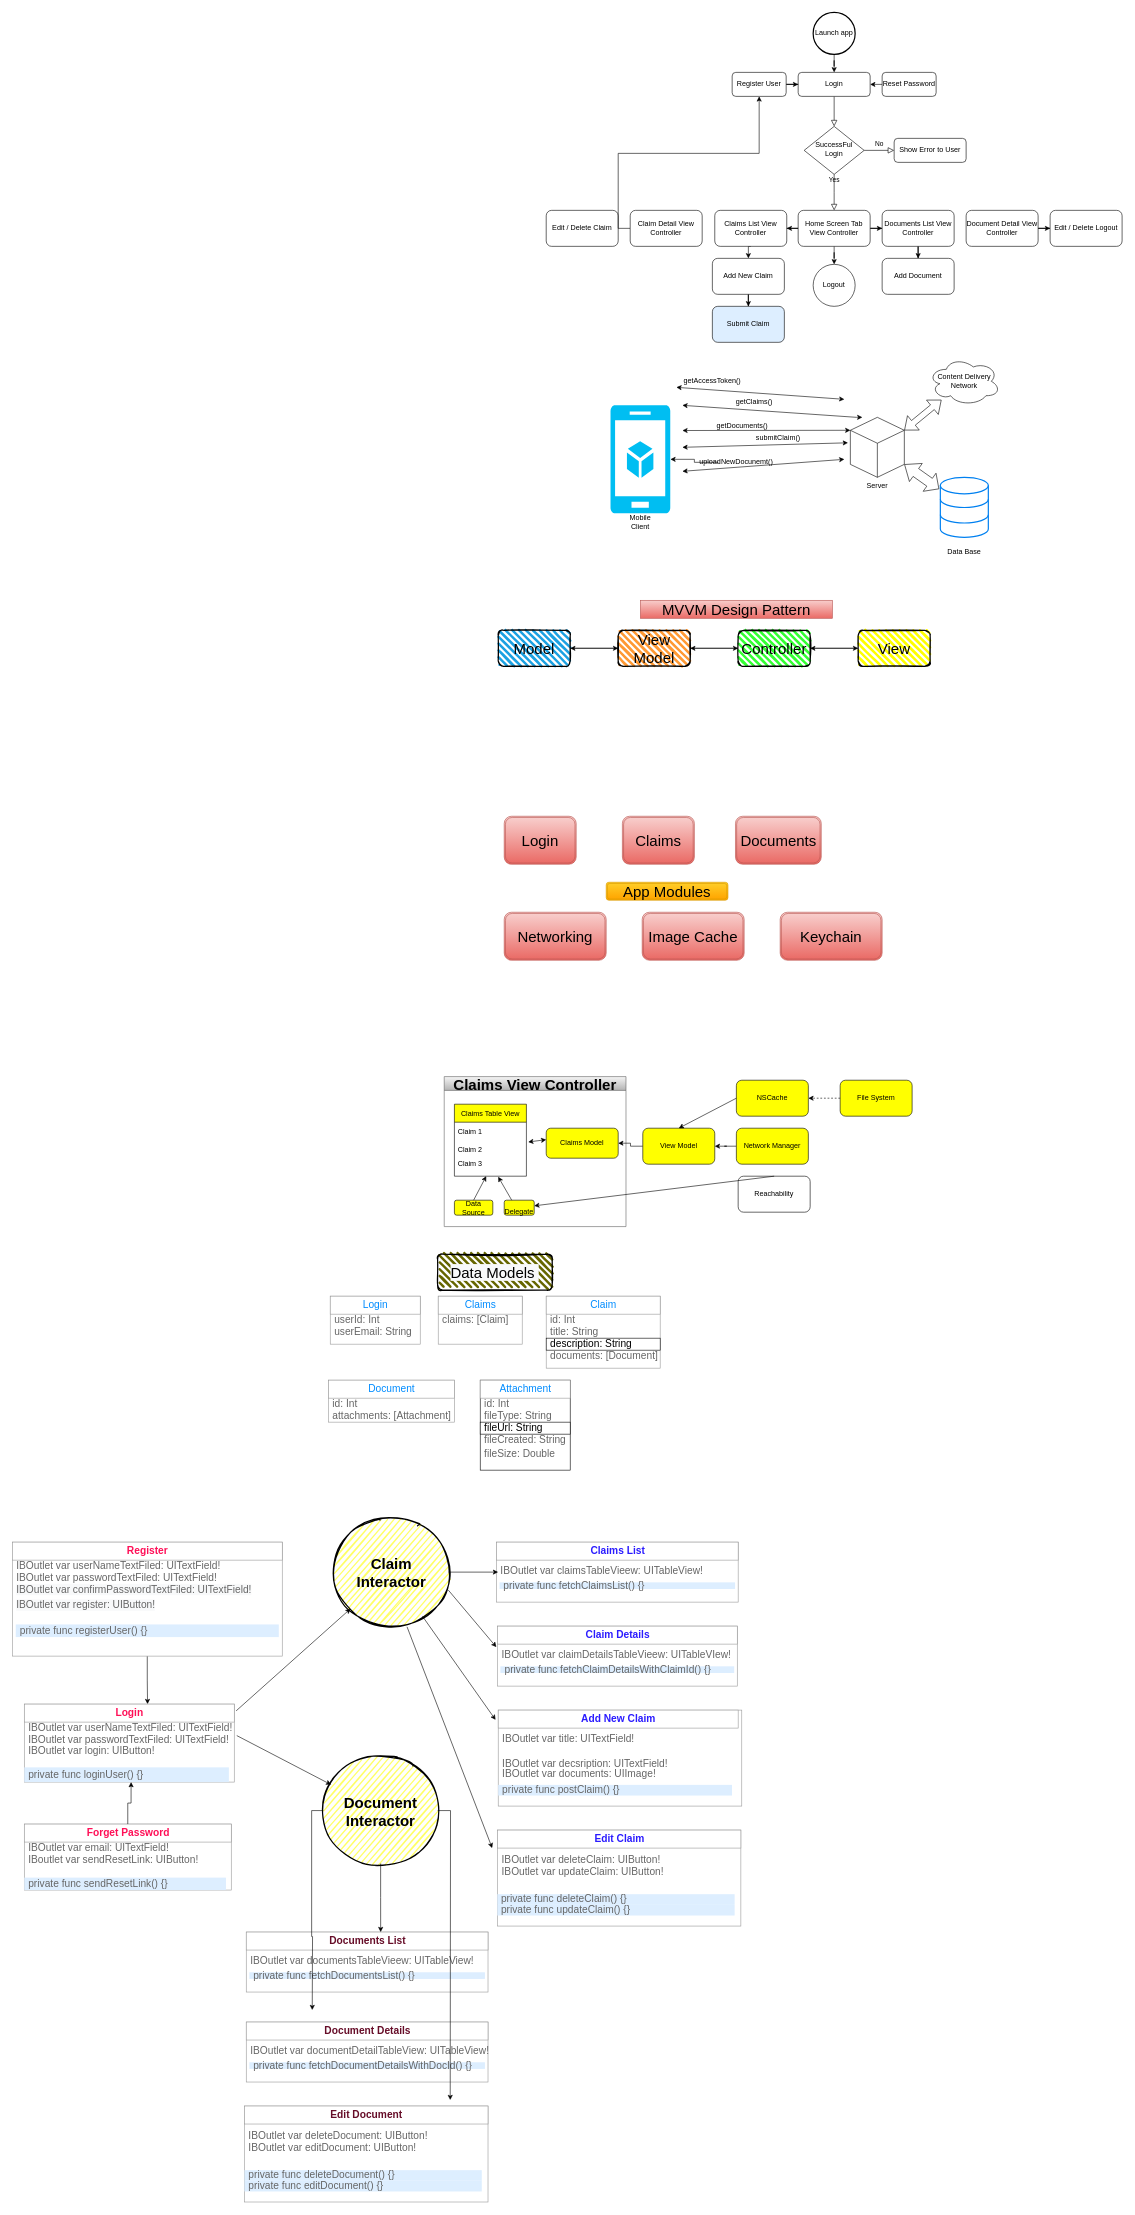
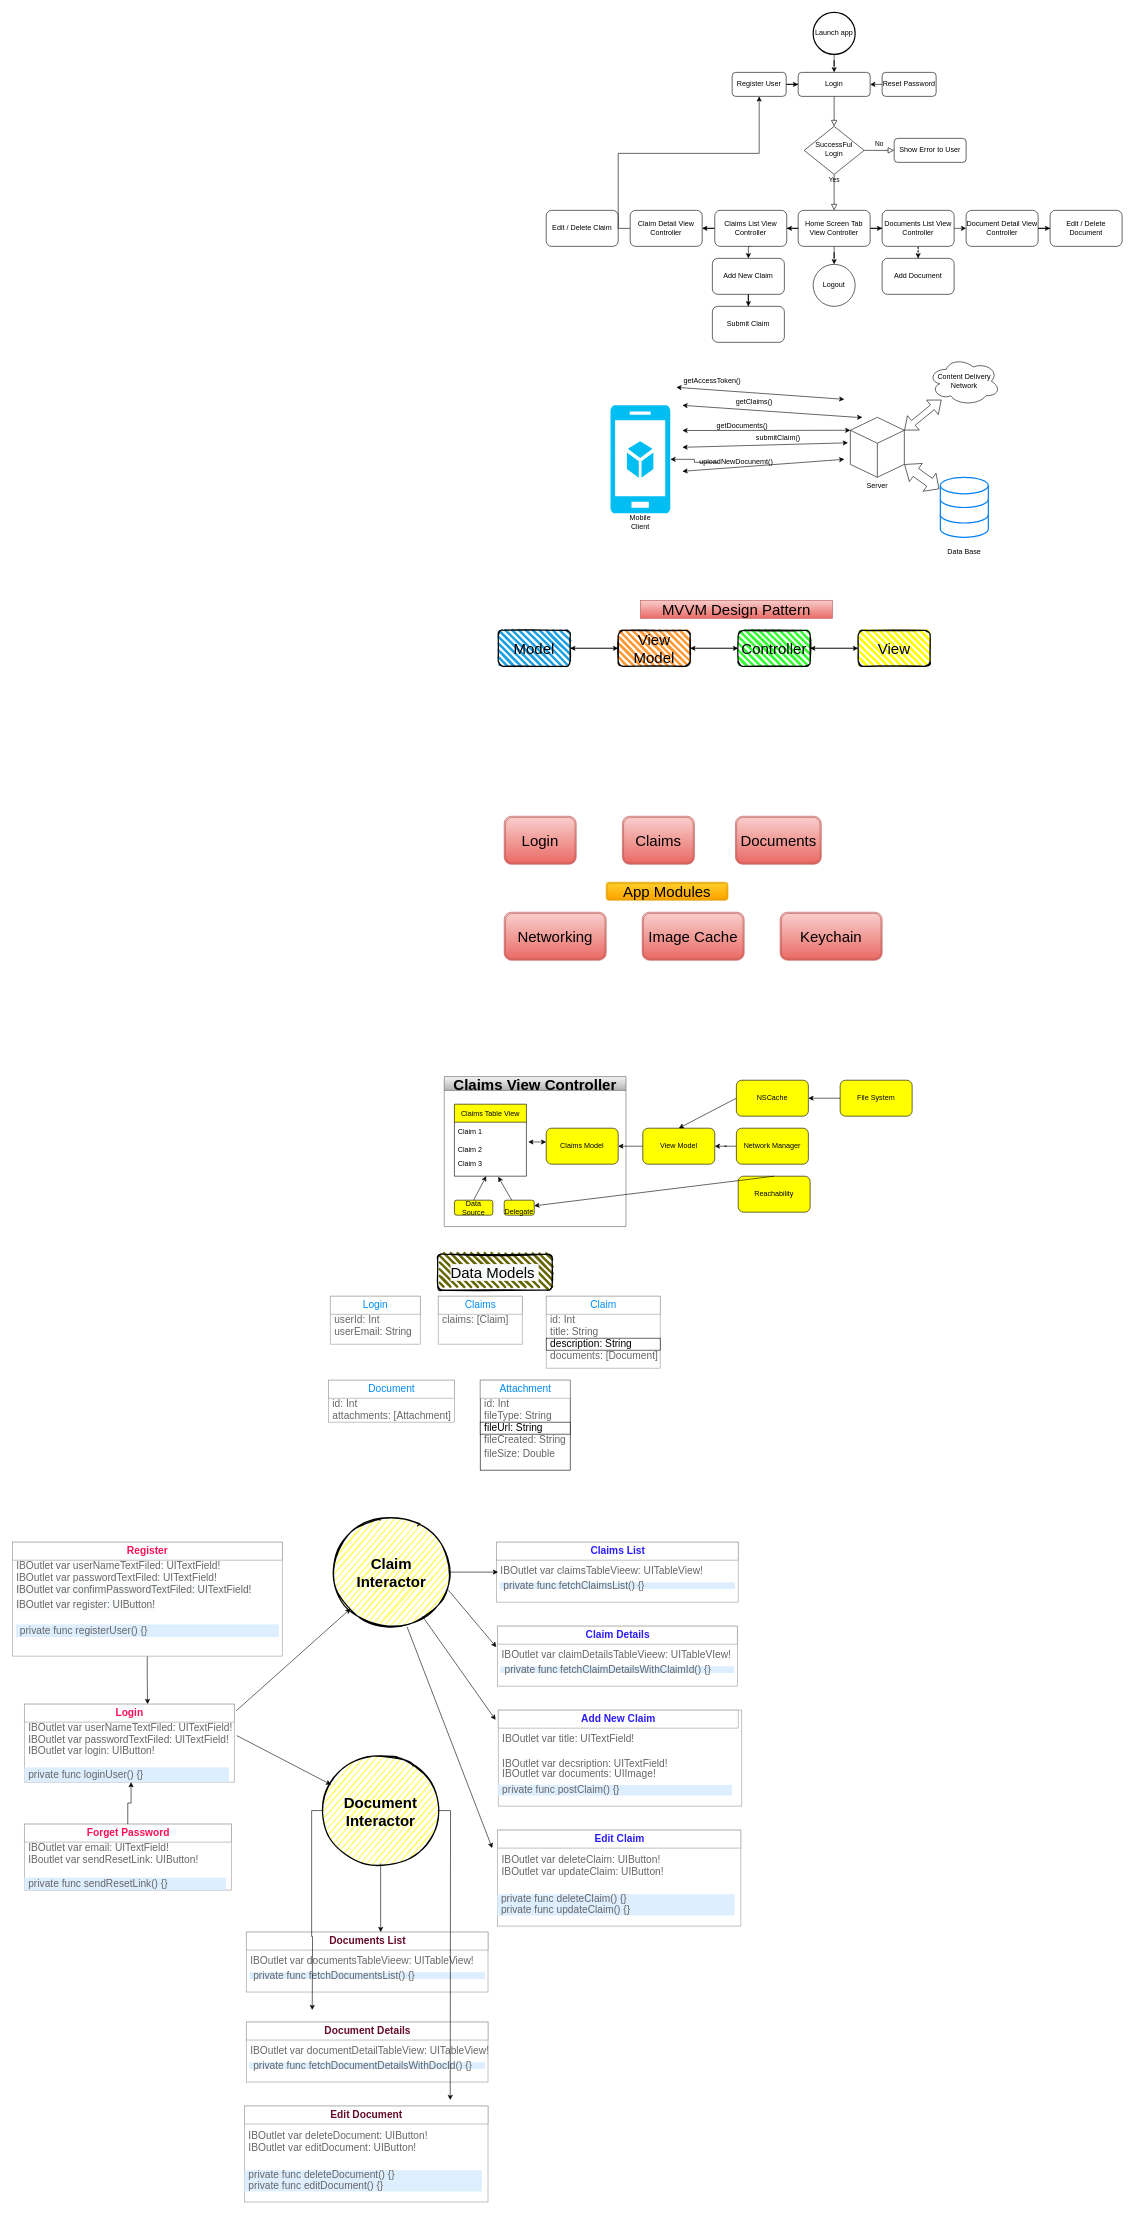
+ <mxCell id="20" value="" style="edgeStyle=orthogonalEdgeStyle;rounded=0;orthogonalLoop=1;jettySize=auto;html=1;" edge="1" parent="1" source="21" target="30"><mxGeometry relative="1" as="geometry" /></mxCell>
+ <mxCell id="23" style="edgeStyle=orthogonalEdgeStyle;rounded=0;orthogonalLoop=1;jettySize=auto;html=1;exitX=1;exitY=0.5;exitDx=0;exitDy=0;entryX=0;entryY=0.5;entryDx=0;entryDy=0;" edge="1" parent="1" source="24" target="33"><mxGeometry relative="1" as="geometry" /></mxCell>
- <mxCell id="34" value="Edit / Delete Logout" style="whiteSpace=wrap;html=1;rounded=1;" vertex="1" parent="1"><mxGeometry x="1750" y="350" width="120" height="60" as="geometry" /></mxCell>
+ <mxCell id="34" value="Edit / Delete Document" style="whiteSpace=wrap;html=1;rounded=1;" vertex="1" parent="1"><mxGeometry x="1750" y="350" width="120" height="60" as="geometry" /></mxCell>
- <mxCell id="22" value="" style="edgeStyle=orthogonalEdgeStyle;rounded=0;orthogonalLoop=1;jettySize=auto;html=1;" edge="1" parent="1" source="24" target="31"><mxGeometry relative="1" as="geometry" /></mxCell>
+ <mxCell id="22" value="" style="edgeStyle=orthogonalEdgeStyle;rounded=0;orthogonalLoop=1;jettySize=auto;html=1;dashed=1;" edge="1" parent="1" source="24" target="31"><mxGeometry relative="1" as="geometry" /></mxCell>
- <mxCell id="28" value="Submit Claim" style="whiteSpace=wrap;html=1;rounded=1;fillColor=#ddeeff;" vertex="1" parent="1"><mxGeometry x="1187" y="510" width="120" height="60" as="geometry" /></mxCell>
+ <mxCell id="28" value="Submit Claim" style="whiteSpace=wrap;html=1;rounded=1;" vertex="1" parent="1"><mxGeometry x="1187" y="510" width="120" height="60" as="geometry" /></mxCell>
- <mxCell id="92" value="" style="endArrow=classic;html=1;rounded=0;fontSize=12;fontColor=#000000;exitX=0;exitY=0.5;exitDx=0;exitDy=0;entryX=1;entryY=0.5;entryDx=0;entryDy=0;dashed=1;" edge="1" parent="1" source="87" target="88"><mxGeometry width="50" height="50" relative="1" as="geometry"><mxPoint x="1360" y="1860" as="sourcePoint" /><mxPoint x="1350" y="1820" as="targetPoint" /></mxGeometry></mxCell>
+ <mxCell id="92" value="" style="endArrow=classic;html=1;rounded=0;fontSize=12;fontColor=#000000;exitX=0;exitY=0.5;exitDx=0;exitDy=0;entryX=1;entryY=0.5;entryDx=0;entryDy=0;" edge="1" parent="1" source="87" target="88"><mxGeometry width="50" height="50" relative="1" as="geometry"><mxPoint x="1360" y="1860" as="sourcePoint" /><mxPoint x="1350" y="1820" as="targetPoint" /></mxGeometry></mxCell>
- <mxCell id="81" value="Claims Model" style="rounded=1;whiteSpace=wrap;html=1;fontSize=12;fontColor=#000000;fillColor=#FFFF00;" vertex="1" parent="74"><mxGeometry x="170" y="86" width="120" height="50" as="geometry" /></mxCell>
+ <mxCell id="81" value="Claims Model" style="rounded=1;whiteSpace=wrap;html=1;fontSize=12;fontColor=#000000;fillColor=#FFFF00;" vertex="1" parent="74"><mxGeometry x="170" y="86" width="120" height="60" as="geometry" /></mxCell>
- <mxCell id="91" value="Reachability" style="rounded=1;whiteSpace=wrap;html=1;fontSize=12;fontColor=#000000;fillColor=#ffffff;" vertex="1" parent="1"><mxGeometry x="1230" y="1960" width="120" height="60" as="geometry" /></mxCell>
+ <mxCell id="91" value="Reachability" style="rounded=1;whiteSpace=wrap;html=1;fontSize=12;fontColor=#000000;fillColor=#FFFF00;" vertex="1" parent="1"><mxGeometry x="1230" y="1960" width="120" height="60" as="geometry" /></mxCell>
